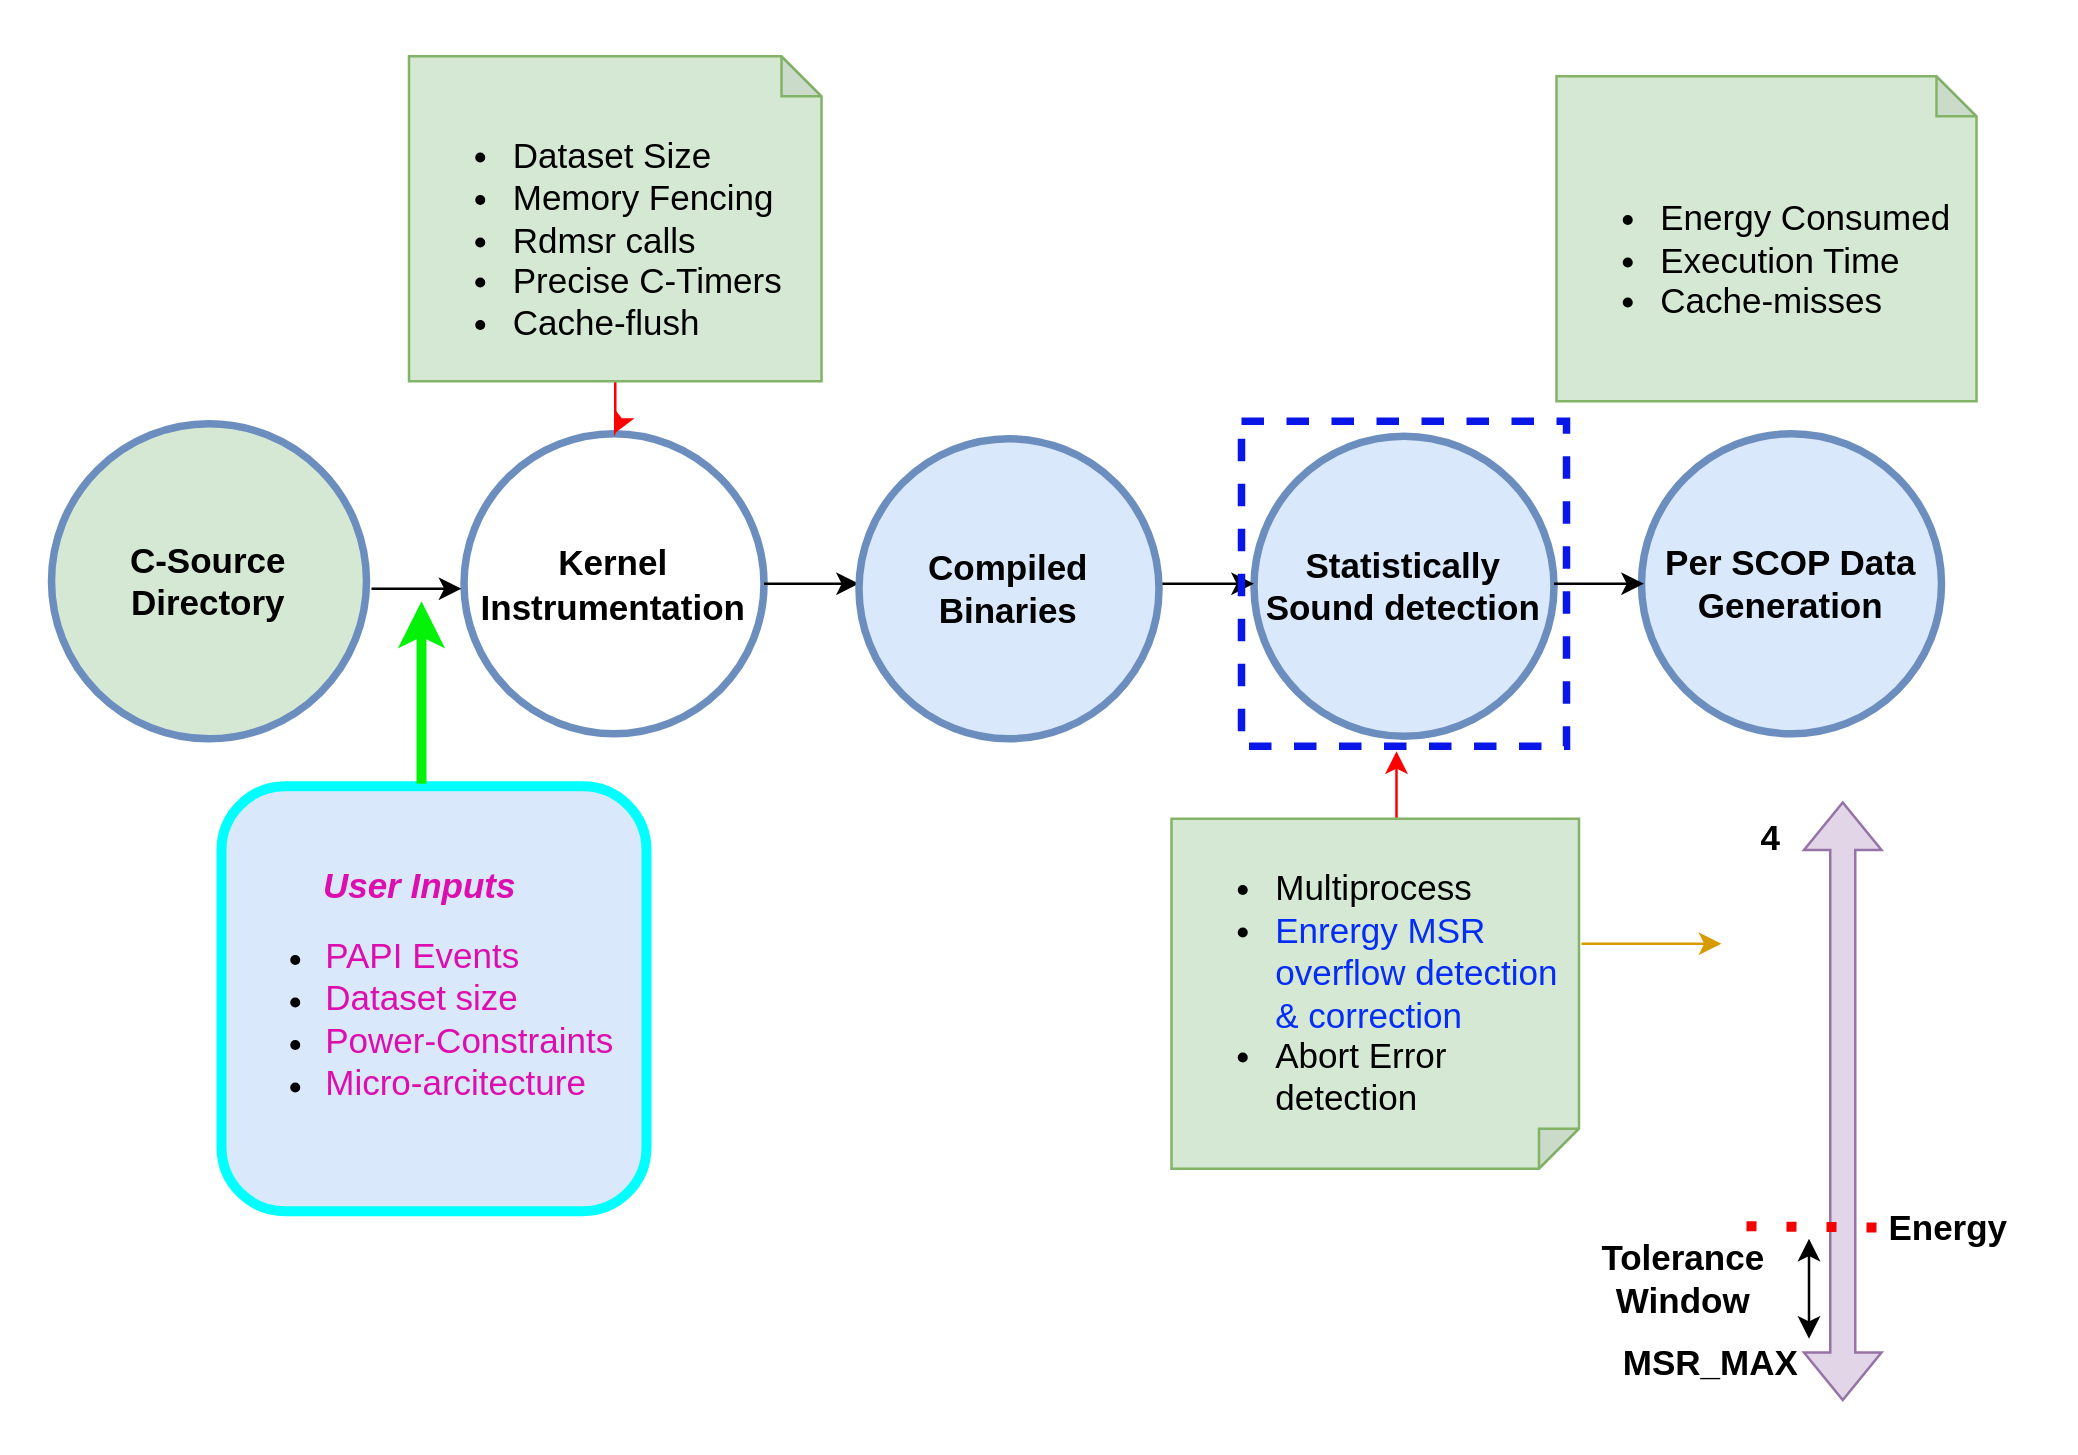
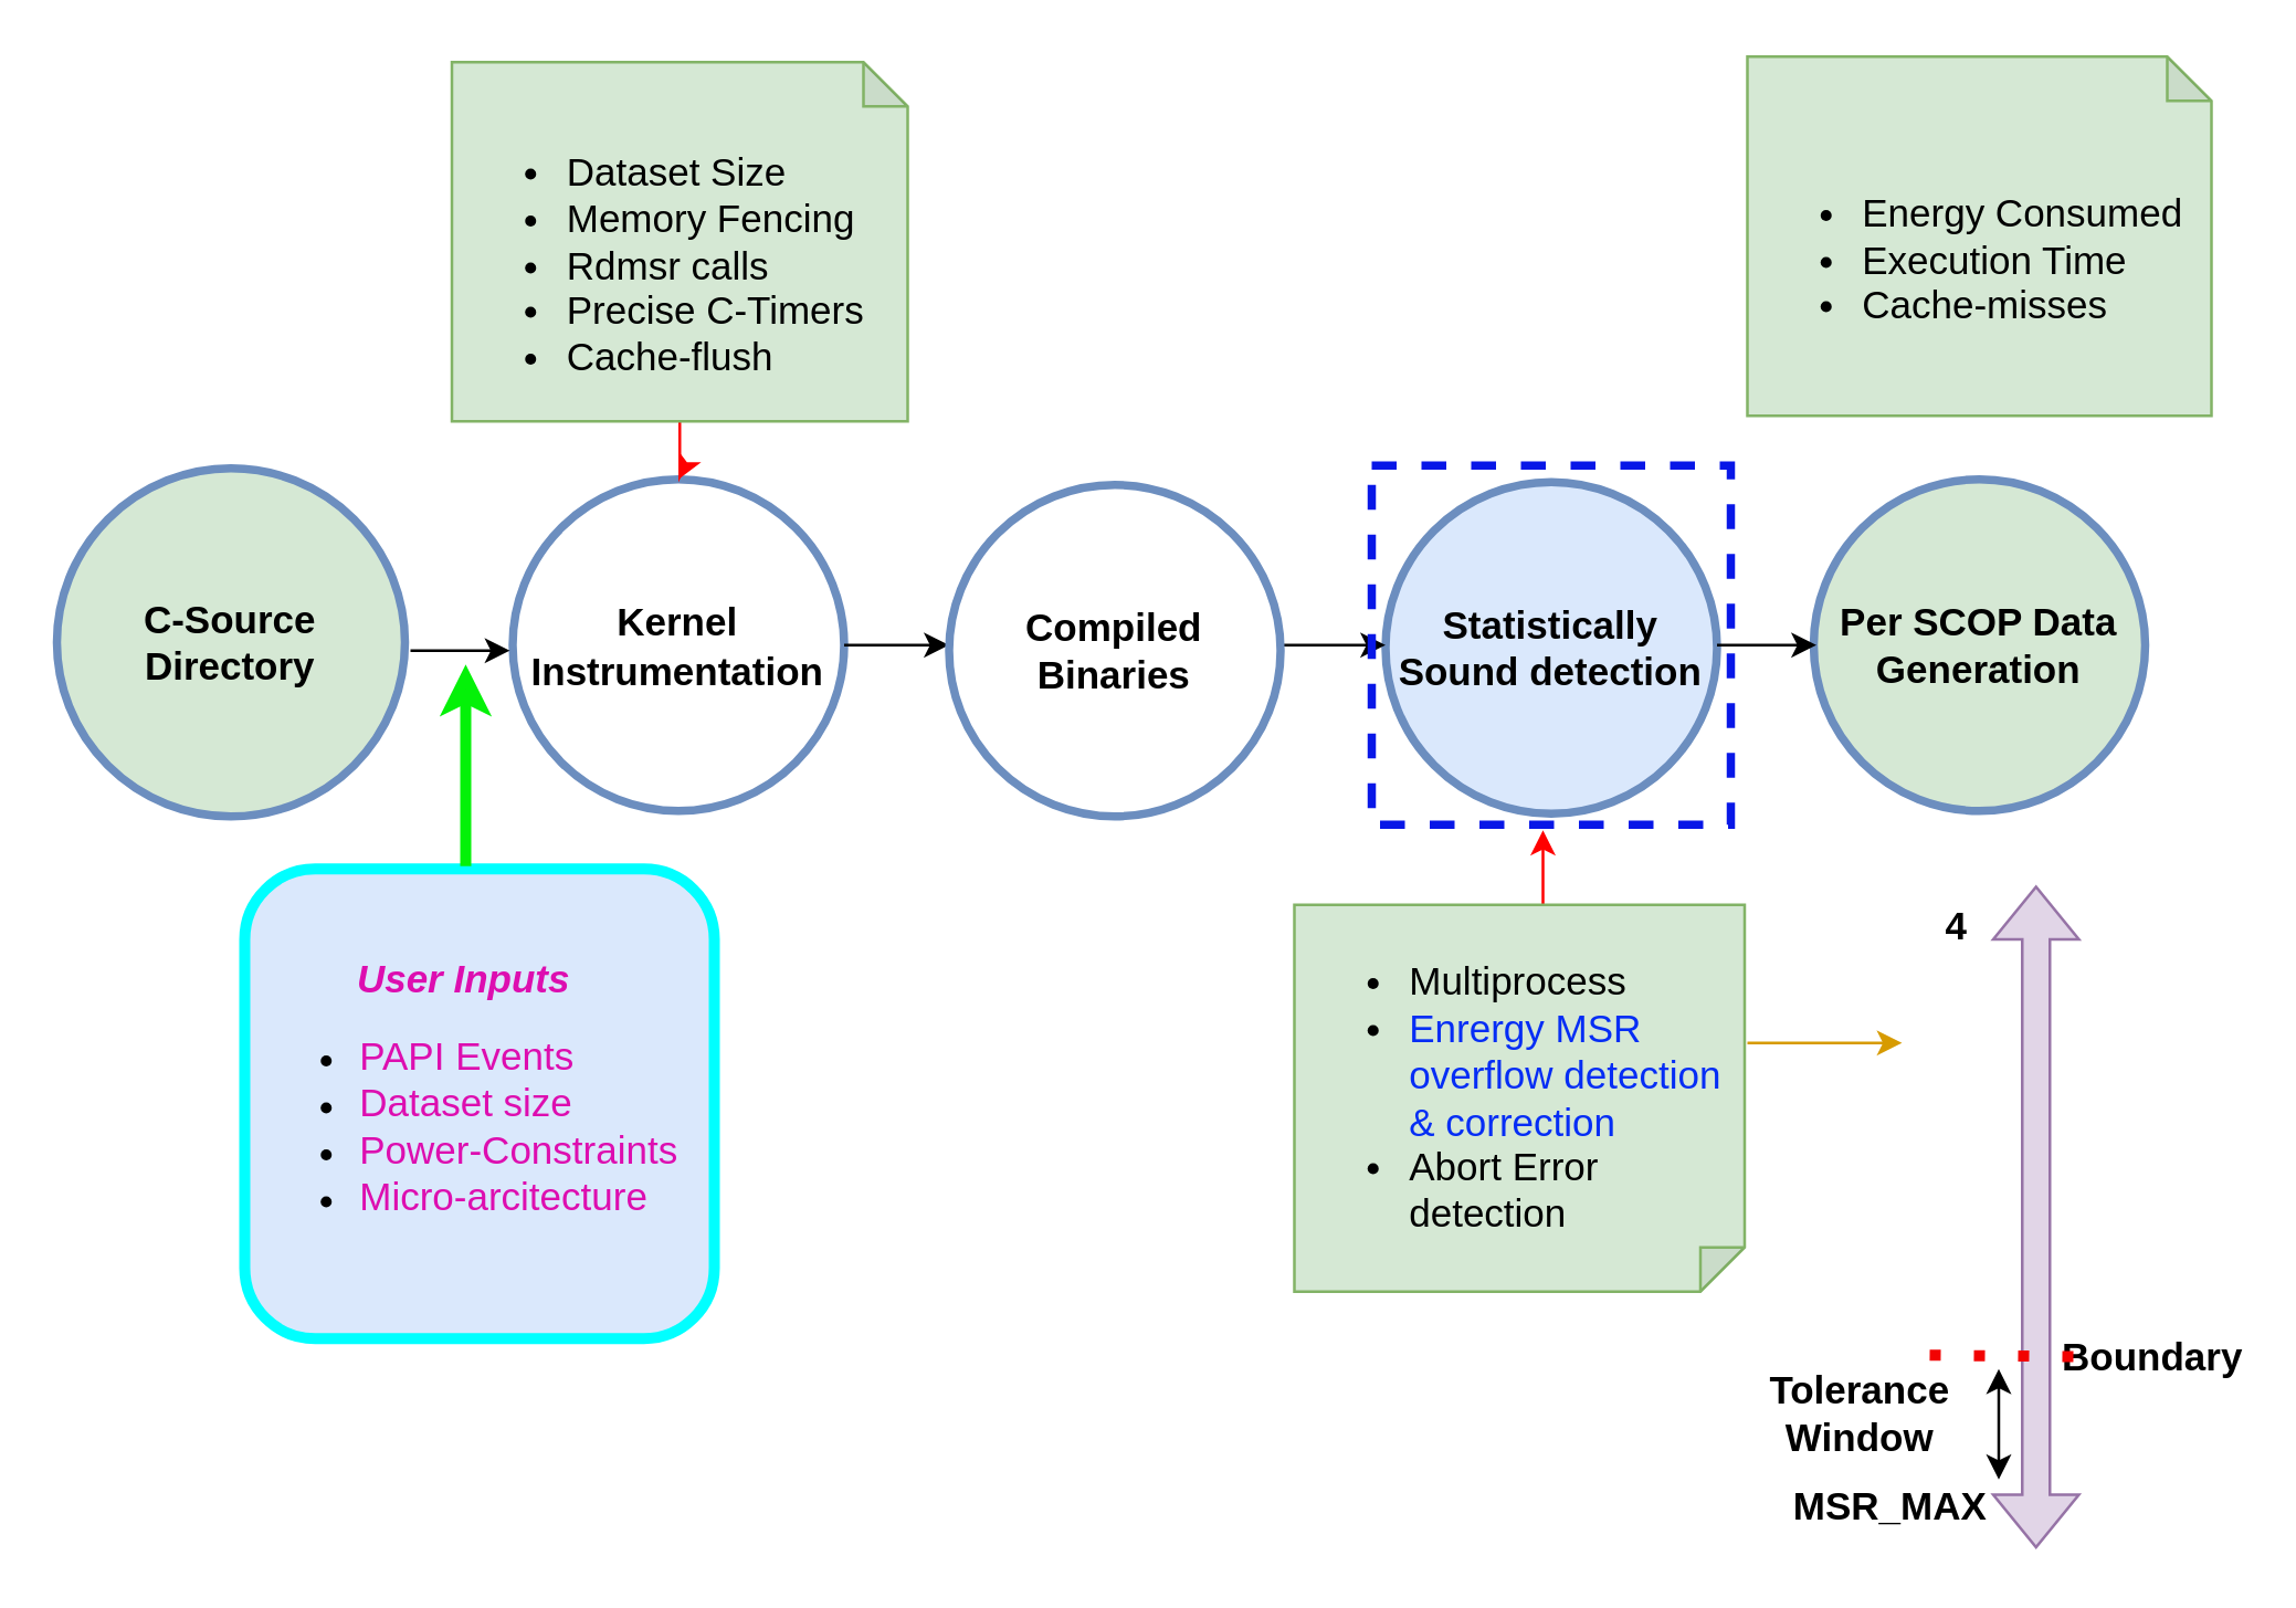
- <mxCell id="13" value="&lt;div style=&quot;font-size: 14px;&quot;&gt;&lt;font style=&quot;font-size: 14px;&quot;&gt;&lt;br&gt;&lt;/font&gt;&lt;/div&gt;&lt;ul style=&quot;font-size: 14px;&quot;&gt;&lt;li style=&quot;&quot;&gt;&lt;font style=&quot;font-size: 14px;&quot;&gt;Energy Consumed&amp;nbsp;&lt;/font&gt;&lt;/li&gt;&lt;li style=&quot;&quot;&gt;&lt;font style=&quot;font-size: 14px;&quot;&gt;Execution Time&lt;/font&gt;&lt;/li&gt;&lt;li style=&quot;&quot;&gt;&lt;font style=&quot;font-size: 14px;&quot;&gt;Cache-misses&lt;/font&gt;&lt;/li&gt;&lt;/ul&gt;" style="shape=note;whiteSpace=wrap;html=1;backgroundOutline=1;darkOpacity=0.05;size=16;fillColor=#d5e8d4;strokeColor=#82b366;align=left;" parent="1" vertex="1"><mxGeometry x="622" y="30" width="168" height="130" as="geometry" /></mxCell>
+ <mxCell id="13" value="&lt;div style=&quot;font-size: 14px;&quot;&gt;&lt;font style=&quot;font-size: 14px;&quot;&gt;&lt;br&gt;&lt;/font&gt;&lt;/div&gt;&lt;ul style=&quot;font-size: 14px;&quot;&gt;&lt;li style=&quot;&quot;&gt;&lt;font style=&quot;font-size: 14px;&quot;&gt;Energy Consumed&amp;nbsp;&lt;/font&gt;&lt;/li&gt;&lt;li style=&quot;&quot;&gt;&lt;font style=&quot;font-size: 14px;&quot;&gt;Execution Time&lt;/font&gt;&lt;/li&gt;&lt;li style=&quot;&quot;&gt;&lt;font style=&quot;font-size: 14px;&quot;&gt;Cache-misses&lt;/font&gt;&lt;/li&gt;&lt;/ul&gt;" style="shape=note;whiteSpace=wrap;html=1;backgroundOutline=1;darkOpacity=0.05;size=16;fillColor=#d5e8d4;strokeColor=#82b366;align=left;" parent="1" vertex="1"><mxGeometry x="632" y="20" width="168" height="130" as="geometry" /></mxCell>
- <mxCell id="5" value="&lt;b&gt;&lt;font style=&quot;font-size: 14px;&quot;&gt;Per SCOP Data Generation&lt;/font&gt;&lt;/b&gt;" style="ellipse;whiteSpace=wrap;html=1;aspect=fixed;fillColor=#dae8fc;strokeColor=#6c8ebf;strokeWidth=3;" parent="1" vertex="1"><mxGeometry x="656" y="173" width="120" height="120" as="geometry" /></mxCell>
+ <mxCell id="5" value="&lt;b&gt;&lt;font style=&quot;font-size: 14px;&quot;&gt;Per SCOP Data Generation&lt;/font&gt;&lt;/b&gt;" style="ellipse;whiteSpace=wrap;html=1;aspect=fixed;fillColor=#d5e8d4;strokeColor=#6c8ebf;strokeWidth=3;" parent="1" vertex="1"><mxGeometry x="656" y="173" width="120" height="120" as="geometry" /></mxCell>
- <mxCell id="25" value="&lt;span style=&quot;font-size: 14px;&quot;&gt;&lt;b&gt;Compiled Binaries&lt;/b&gt;&lt;/span&gt;" style="ellipse;whiteSpace=wrap;html=1;aspect=fixed;fillColor=#dae8fc;strokeColor=#6c8ebf;strokeWidth=3;" vertex="1" parent="1"><mxGeometry x="343" y="175" width="120" height="120" as="geometry" /></mxCell>
+ <mxCell id="25" value="&lt;span style=&quot;font-size: 14px;&quot;&gt;&lt;b&gt;Compiled Binaries&lt;/b&gt;&lt;/span&gt;" style="ellipse;whiteSpace=wrap;html=1;aspect=fixed;fillColor=#ffffff;strokeColor=#6c8ebf;strokeWidth=3;" vertex="1" parent="1"><mxGeometry x="343" y="175" width="120" height="120" as="geometry" /></mxCell>
- <mxCell id="18" value="&lt;b&gt;&lt;font style=&quot;font-size: 14px;&quot;&gt;Energy&lt;/font&gt;&lt;/b&gt;" style="text;strokeColor=none;align=center;fillColor=none;html=1;verticalAlign=middle;whiteSpace=wrap;rounded=0;" parent="1" vertex="1"><mxGeometry x="749" y="476" width="60" height="30" as="geometry" /></mxCell>
+ <mxCell id="18" value="&lt;b&gt;&lt;font style=&quot;font-size: 14px;&quot;&gt;Boundary&lt;/font&gt;&lt;/b&gt;" style="text;strokeColor=none;align=center;fillColor=none;html=1;verticalAlign=middle;whiteSpace=wrap;rounded=0;" parent="1" vertex="1"><mxGeometry x="749" y="476" width="60" height="30" as="geometry" /></mxCell>
